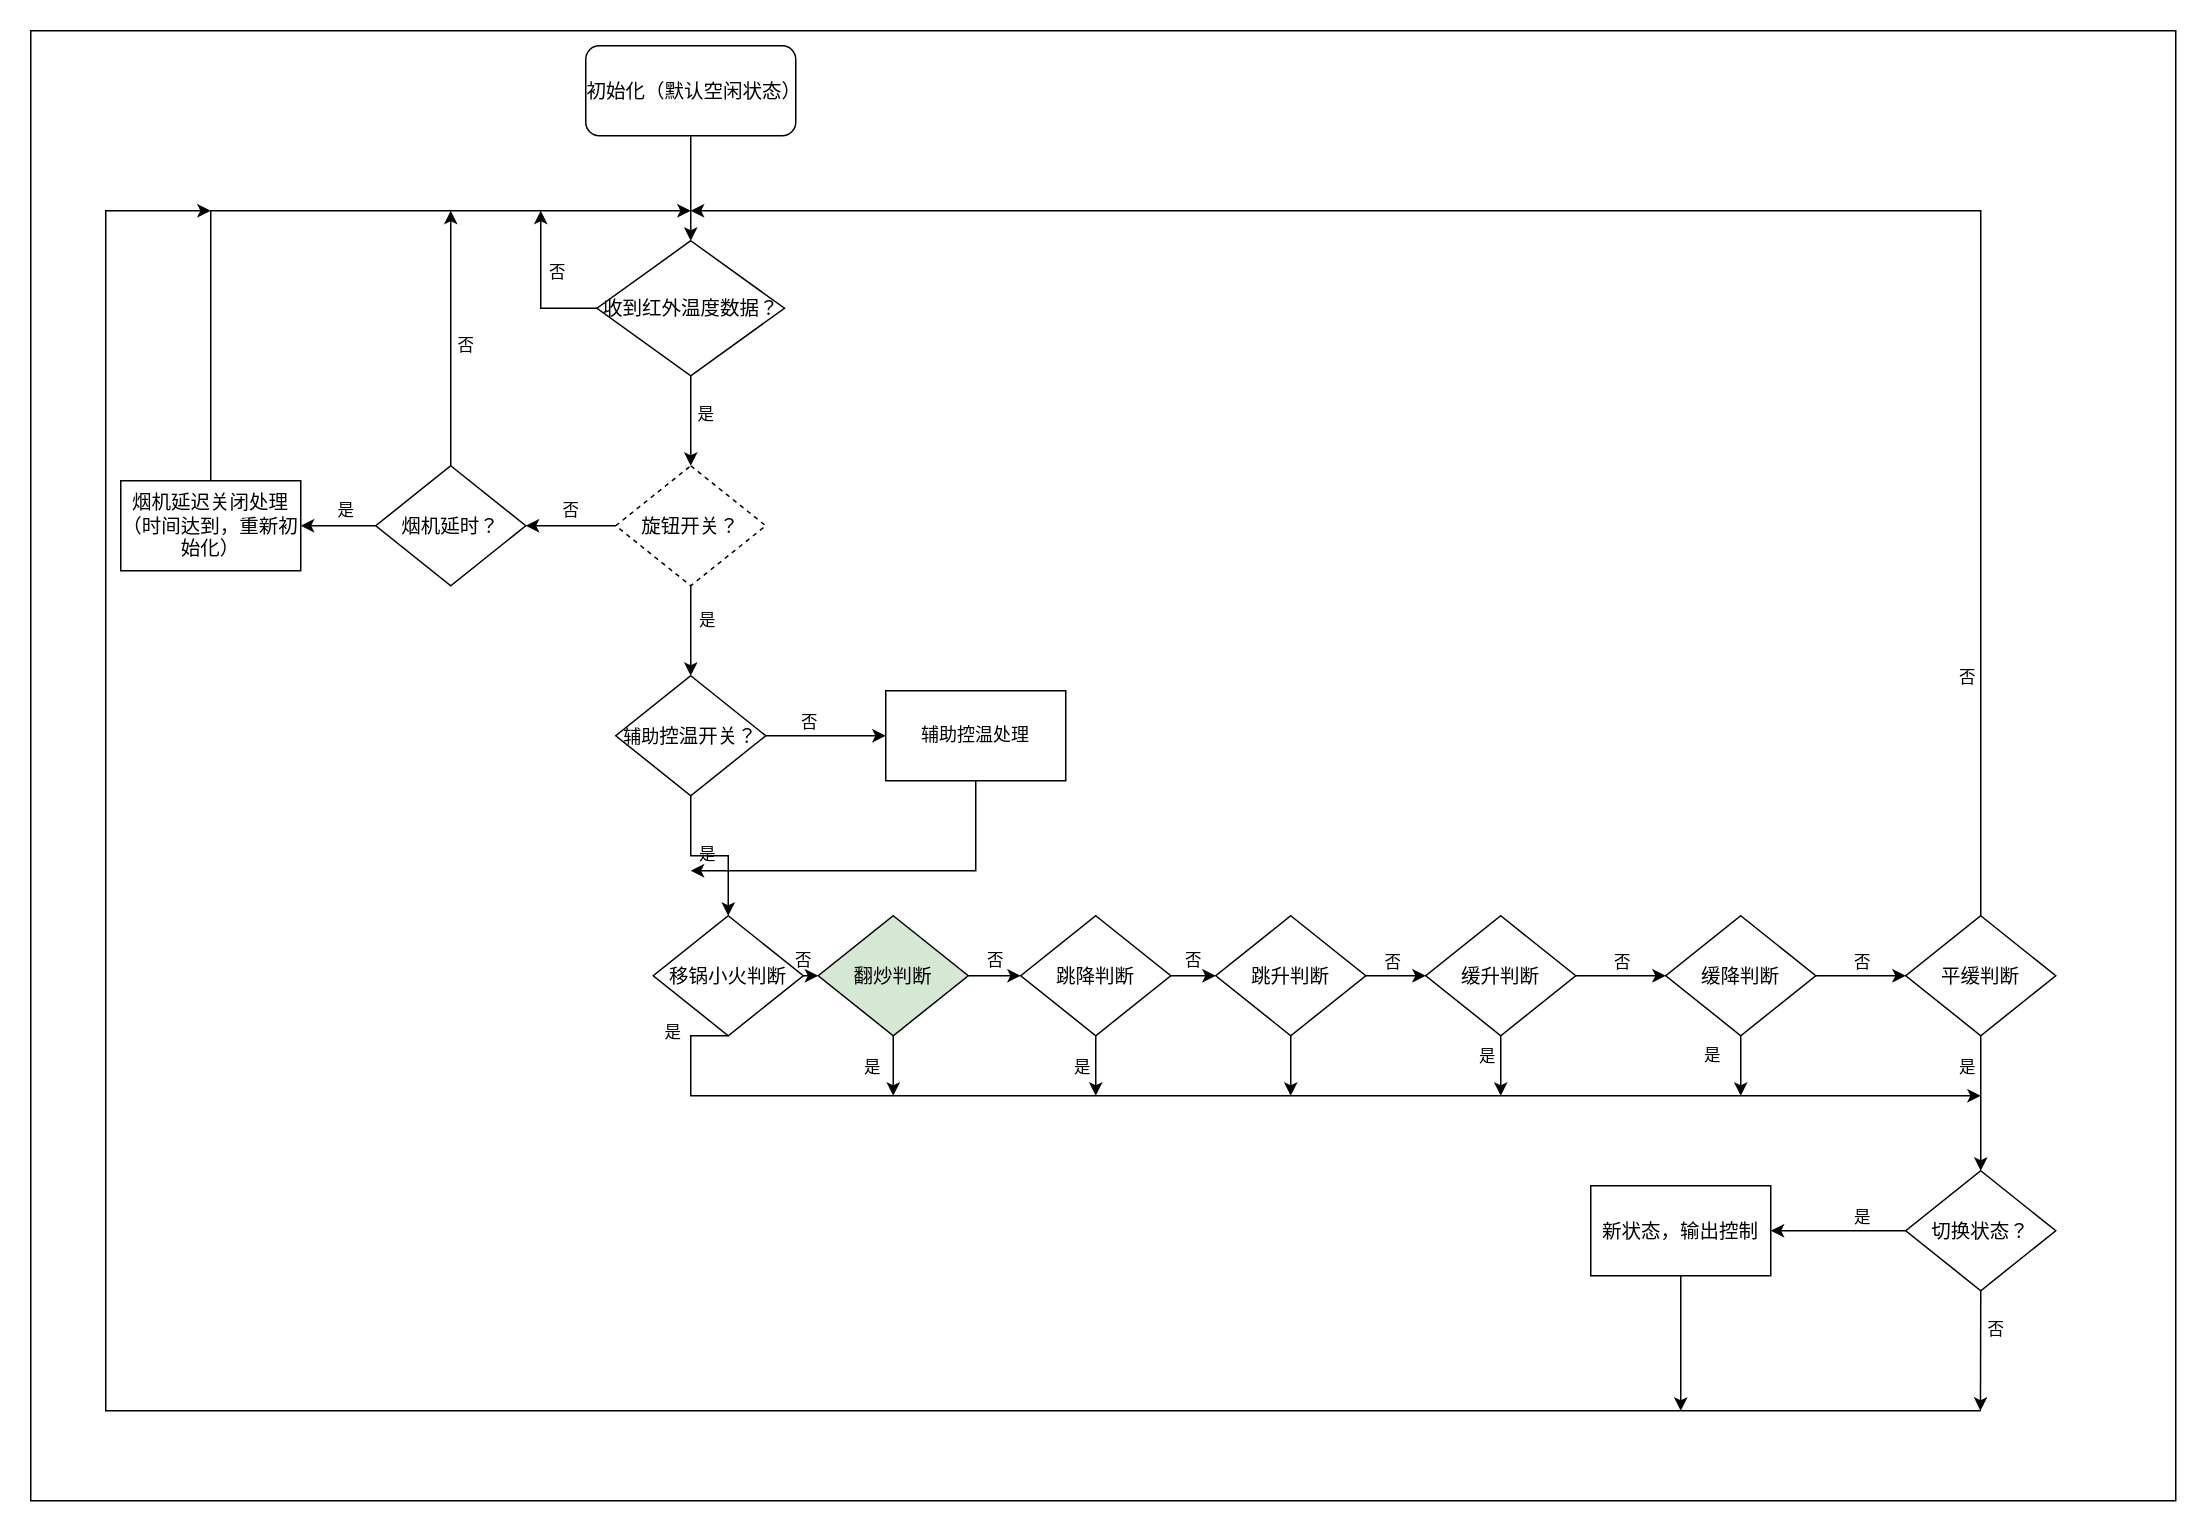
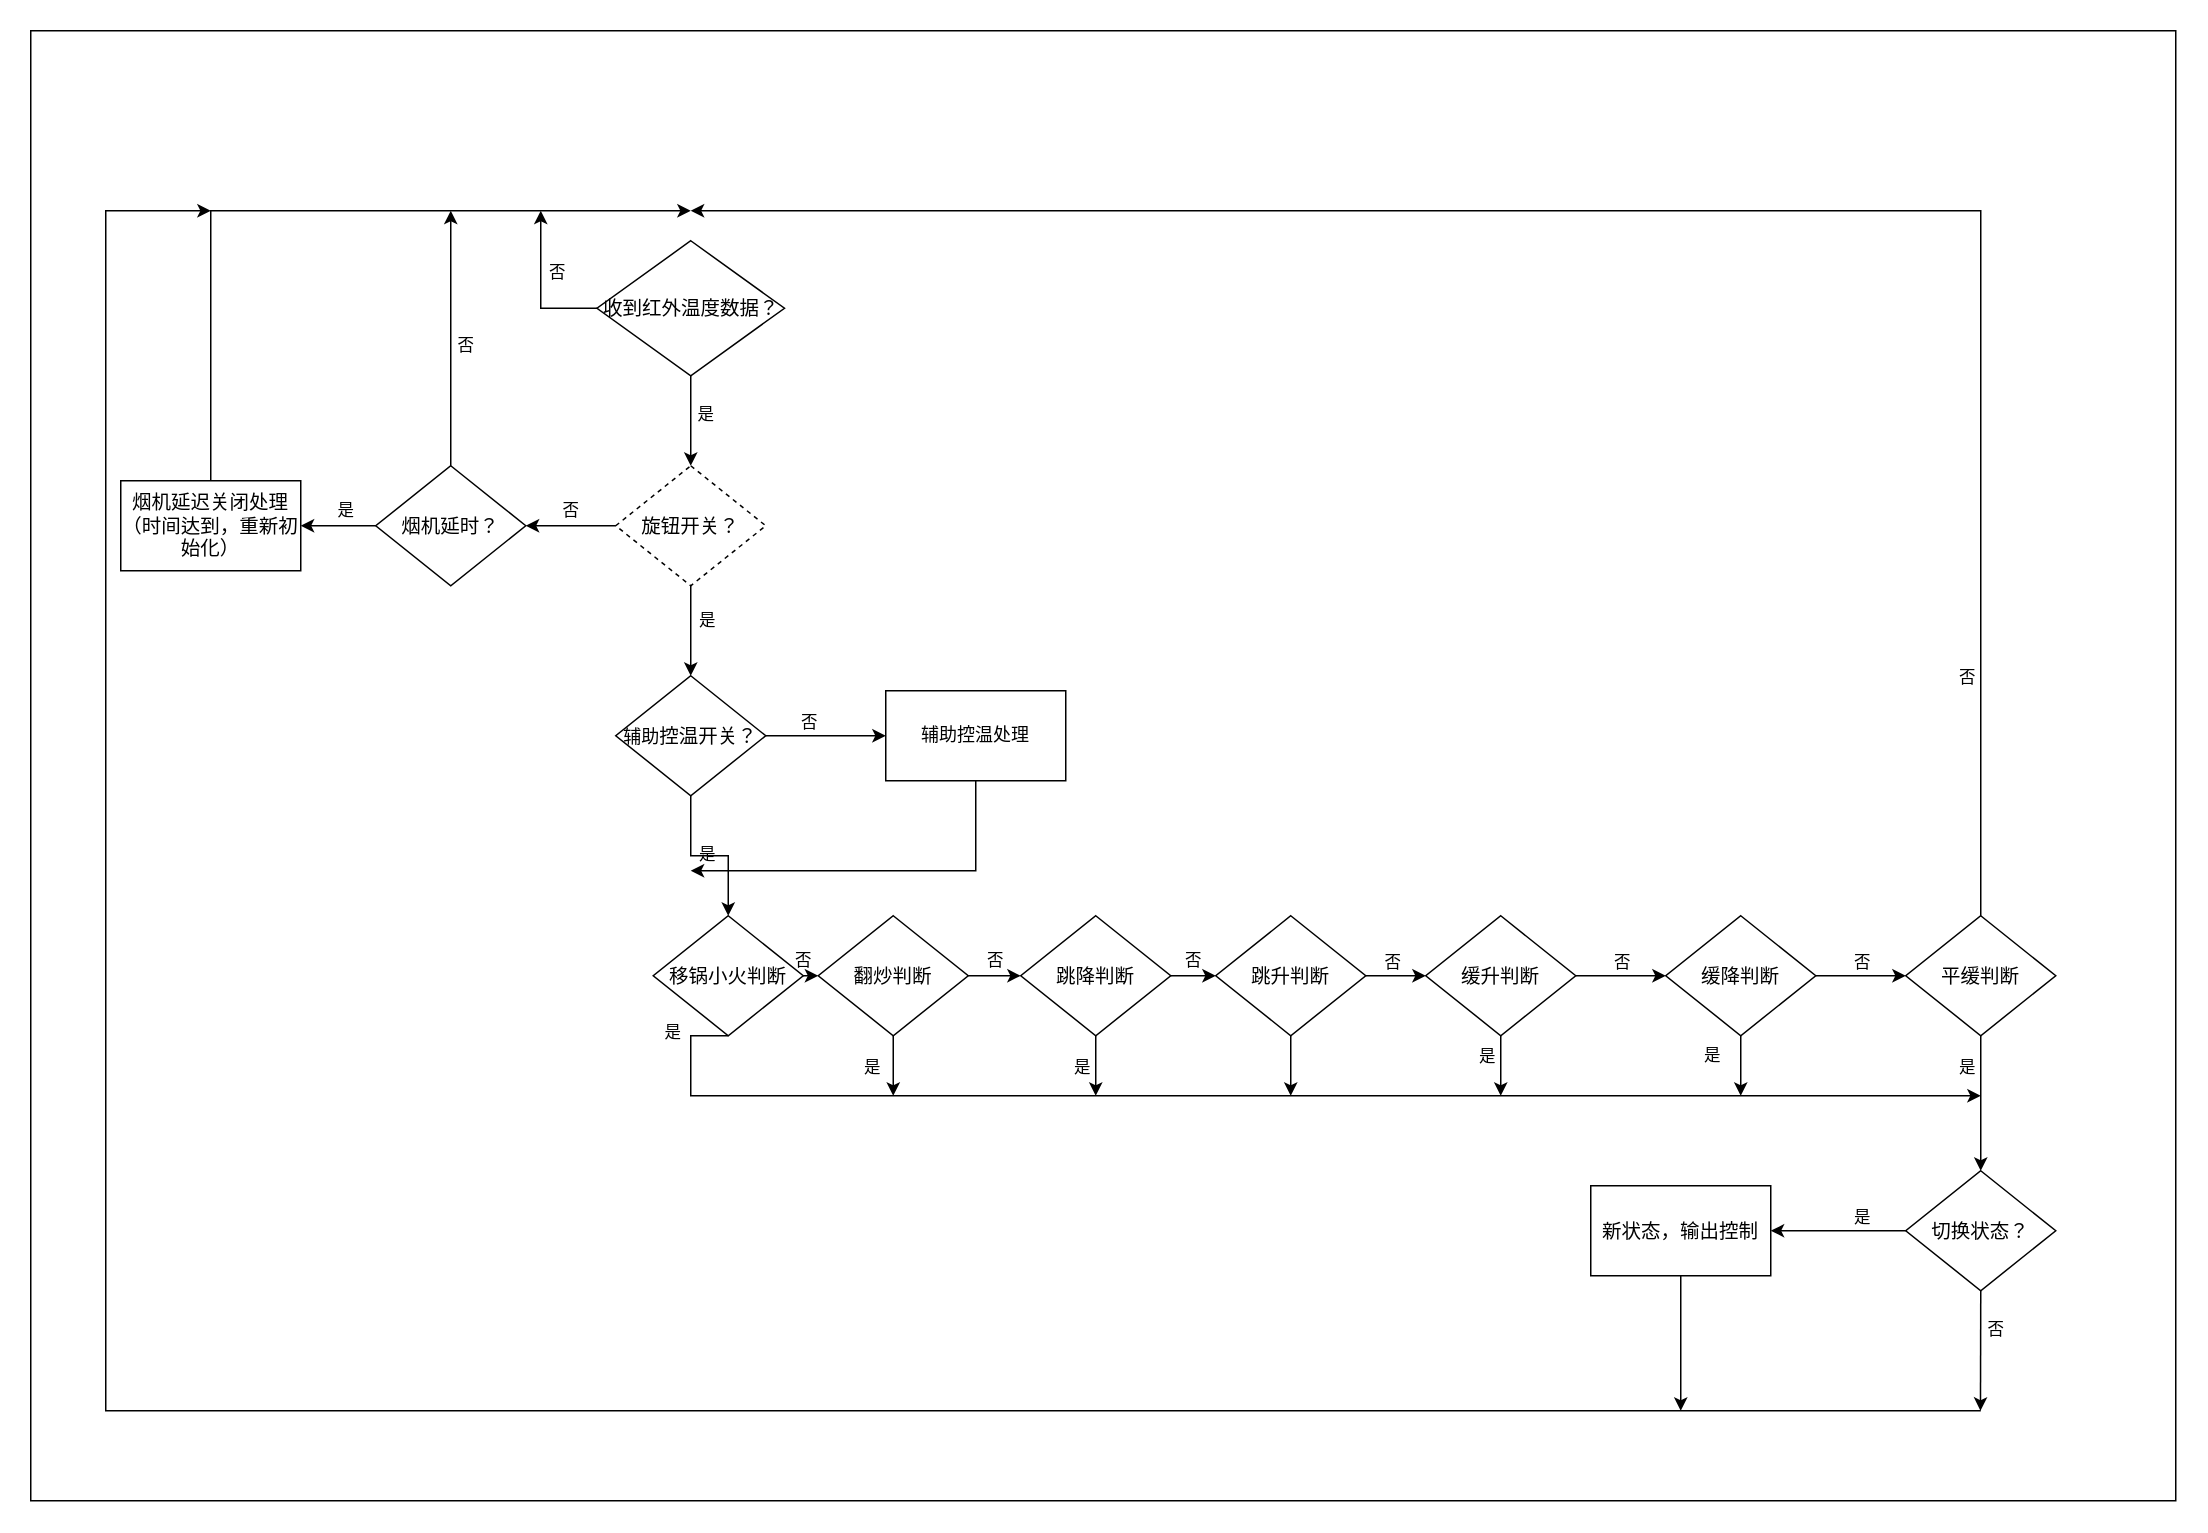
- <mxCell id="4" value="&lt;span style=&quot;font-size: 13px;&quot;&gt;&lt;font&gt;初始化（默认空闲状态）&lt;/font&gt;&lt;/span&gt;" style="rounded=1;whiteSpace=wrap;html=1;labelBackgroundColor=none;fontColor=#000000;strokeColor=#000000;labelBorderColor=none;fillColor=#FFFFFF;" parent="1" vertex="1"><mxGeometry x="390" y="30" width="140" height="60" as="geometry" /></mxCell>
- <mxCell id="3" style="edgeStyle=none;html=1;exitX=0.5;exitY=1;exitDx=0;exitDy=0;entryX=0.5;entryY=0;entryDx=0;entryDy=0;labelBackgroundColor=none;fontColor=#000000;strokeColor=#000000;labelBorderColor=none;fillColor=#FFFFFF;" parent="1" source="4" target="63" edge="1"><mxGeometry relative="1" as="geometry" /></mxCell>
- <mxCell id="31" value="&lt;span style=&quot;font-size: 13px;&quot;&gt;&lt;font&gt;翻炒判断&lt;/font&gt;&lt;/span&gt;" style="rhombus;whiteSpace=wrap;html=1;labelBackgroundColor=none;fontColor=#000000;strokeColor=#000000;labelBorderColor=none;fillColor=#d5e8d4;" parent="1" vertex="1"><mxGeometry x="545" y="610" width="100" height="80" as="geometry" /></mxCell>
+ <mxCell id="31" value="&lt;span style=&quot;font-size: 13px;&quot;&gt;&lt;font&gt;翻炒判断&lt;/font&gt;&lt;/span&gt;" style="rhombus;whiteSpace=wrap;html=1;labelBackgroundColor=none;fontColor=#000000;strokeColor=#000000;labelBorderColor=none;fillColor=#FFFFFF;" parent="1" vertex="1"><mxGeometry x="545" y="610" width="100" height="80" as="geometry" /></mxCell>
